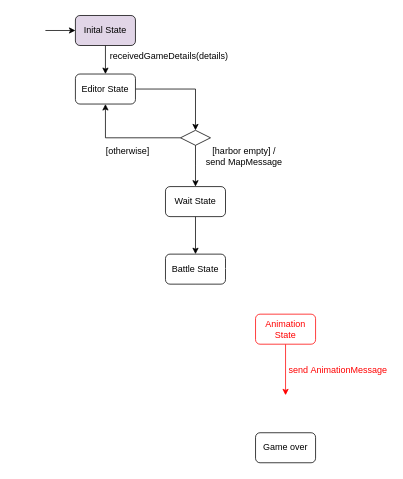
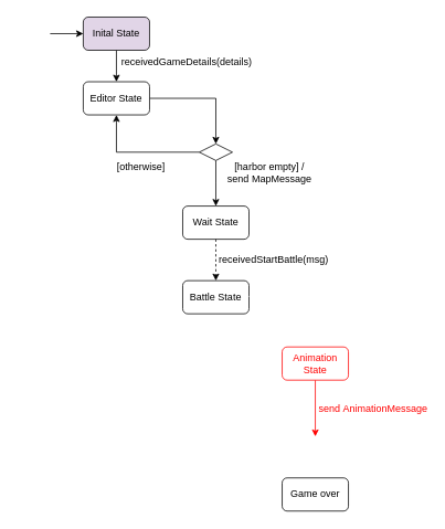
- <mxCell id="25" style="edgeStyle=orthogonalEdgeStyle;rounded=0;orthogonalLoop=1;jettySize=auto;html=1;exitX=0.5;exitY=1;exitDx=0;exitDy=0;" parent="1" source="26" target="8" edge="1"><mxGeometry relative="1" as="geometry" /></mxCell>
+ <mxCell id="25" style="edgeStyle=orthogonalEdgeStyle;rounded=0;orthogonalLoop=1;jettySize=auto;html=1;exitX=0.5;exitY=1;exitDx=0;exitDy=0;dashed=1;" parent="1" source="26" target="8" edge="1"><mxGeometry relative="1" as="geometry" /></mxCell>
+ <mxCell id="27" value="receivedStartBattle(msg)" style="text;html=1;align=center;verticalAlign=middle;whiteSpace=wrap;rounded=0;" parent="1" vertex="1"><mxGeometry x="260" y="298" width="140" height="30" as="geometry" /></mxCell>
